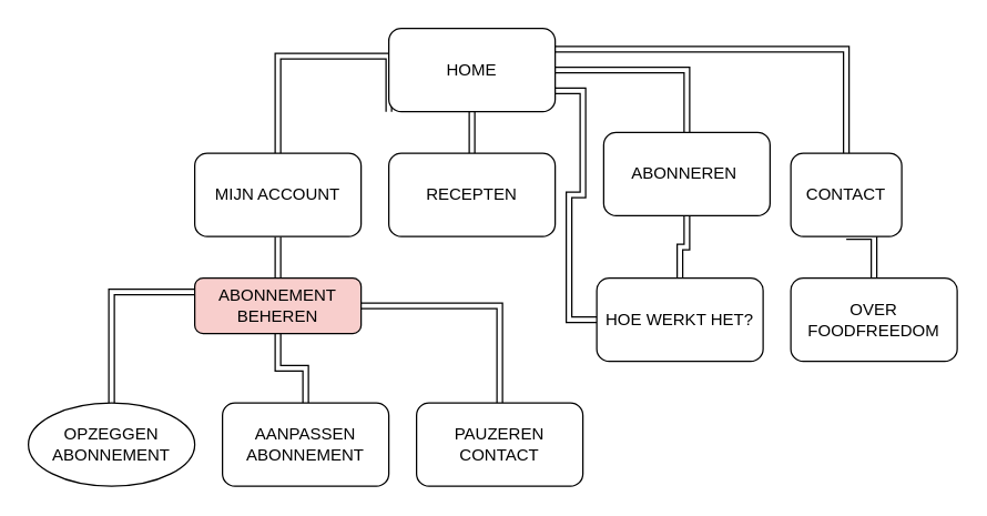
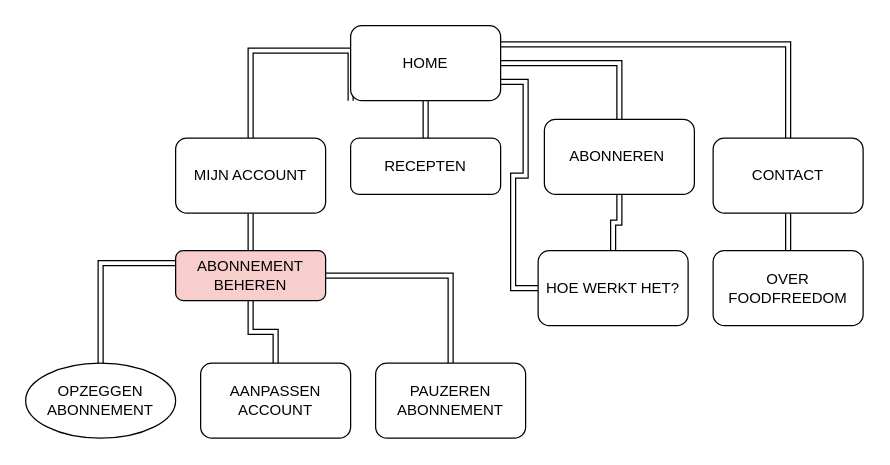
- <mxCell id="10" value="RECEPTEN" style="rounded=1;whiteSpace=wrap;html=1;" vertex="1" parent="1"><mxGeometry x="280" y="110" width="120" height="60" as="geometry" /></mxCell>
+ <mxCell id="10" value="RECEPTEN" style="rounded=1;whiteSpace=wrap;html=1;" vertex="1" parent="1"><mxGeometry x="280" y="110" width="120" height="45" as="geometry" /></mxCell>
- <mxCell id="18" value="CONTACT" style="rounded=1;whiteSpace=wrap;html=1;" vertex="1" parent="1"><mxGeometry x="570" y="110" width="80" height="60" as="geometry" /></mxCell>
+ <mxCell id="18" value="CONTACT" style="rounded=1;whiteSpace=wrap;html=1;" vertex="1" parent="1"><mxGeometry x="570" y="110" width="120" height="60" as="geometry" /></mxCell>
- <mxCell id="20" value="AANPASSEN ABONNEMENT" style="rounded=1;whiteSpace=wrap;html=1;" vertex="1" parent="1"><mxGeometry x="160" y="290" width="120" height="60" as="geometry" /></mxCell>
+ <mxCell id="20" value="AANPASSEN ACCOUNT" style="rounded=1;whiteSpace=wrap;html=1;" vertex="1" parent="1"><mxGeometry x="160" y="290" width="120" height="60" as="geometry" /></mxCell>
- <mxCell id="21" value="PAUZEREN CONTACT" style="rounded=1;whiteSpace=wrap;html=1;" vertex="1" parent="1"><mxGeometry x="300" y="290" width="120" height="60" as="geometry" /></mxCell>
+ <mxCell id="21" value="PAUZEREN ABONNEMENT" style="rounded=1;whiteSpace=wrap;html=1;" vertex="1" parent="1"><mxGeometry x="300" y="290" width="120" height="60" as="geometry" /></mxCell>
